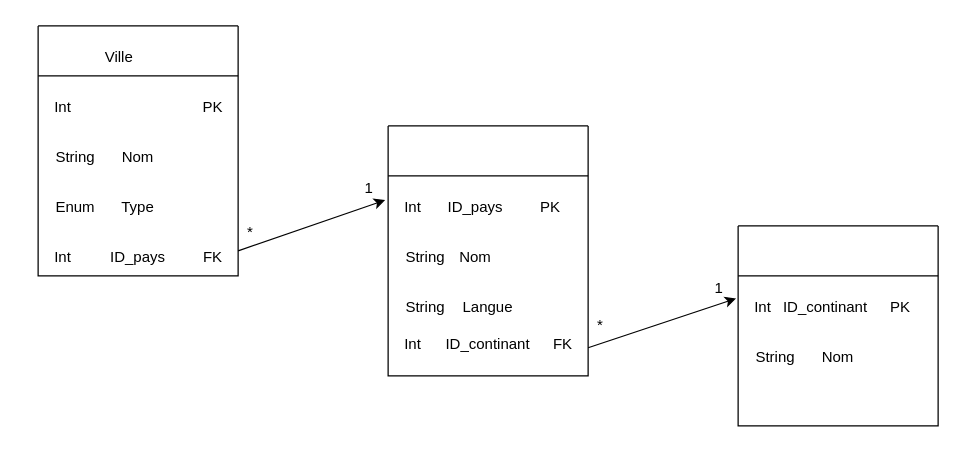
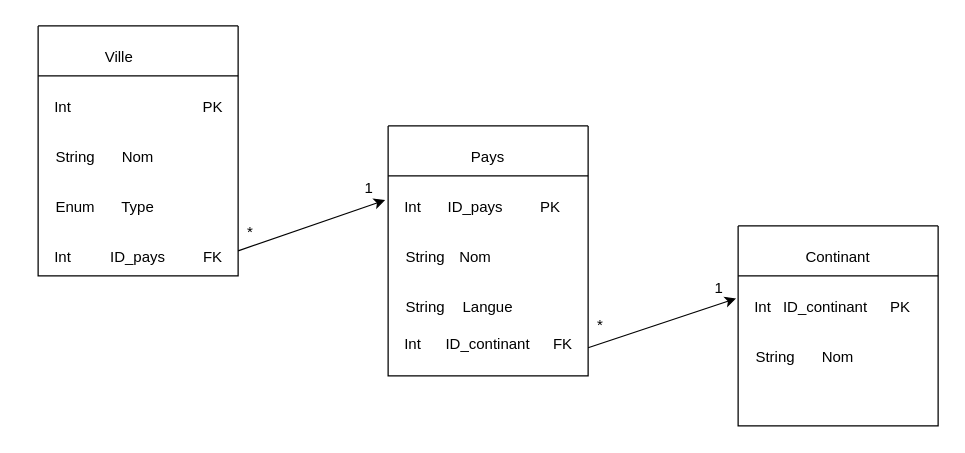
+ <mxCell id="3" value="Pays" style="text;html=1;strokeColor=none;fillColor=none;align=center;verticalAlign=middle;whiteSpace=wrap;rounded=0;" vertex="1" parent="2"><mxGeometry x="50" y="10" width="60" height="30" as="geometry" /></mxCell>
+ <mxCell id="17" value="Continant" style="text;html=1;strokeColor=none;fillColor=none;align=center;verticalAlign=middle;whiteSpace=wrap;rounded=0;" vertex="1" parent="15"><mxGeometry x="50" y="10" width="60" height="30" as="geometry" /></mxCell>
